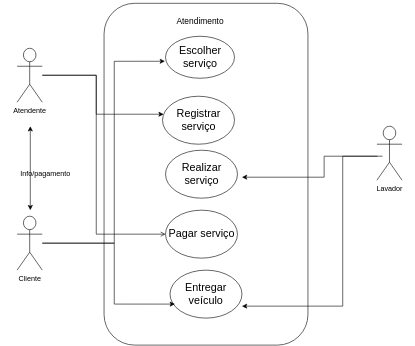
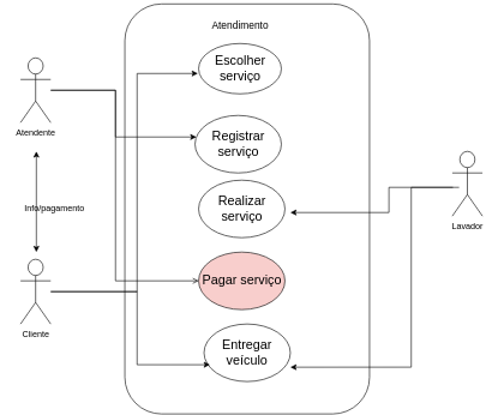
- <mxCell id="7" value="&lt;span style=&quot;font-size: 18px;&quot;&gt;Pagar serviço&lt;/span&gt;" style="ellipse;whiteSpace=wrap;html=1;" vertex="1" parent="1"><mxGeometry x="275.5" y="350" width="120" height="80" as="geometry" /></mxCell>
+ <mxCell id="7" value="&lt;span style=&quot;font-size: 18px;&quot;&gt;Pagar serviço&lt;/span&gt;" style="ellipse;whiteSpace=wrap;html=1;fillColor=#f8cecc;" vertex="1" parent="1"><mxGeometry x="275.5" y="350" width="120" height="80" as="geometry" /></mxCell>
